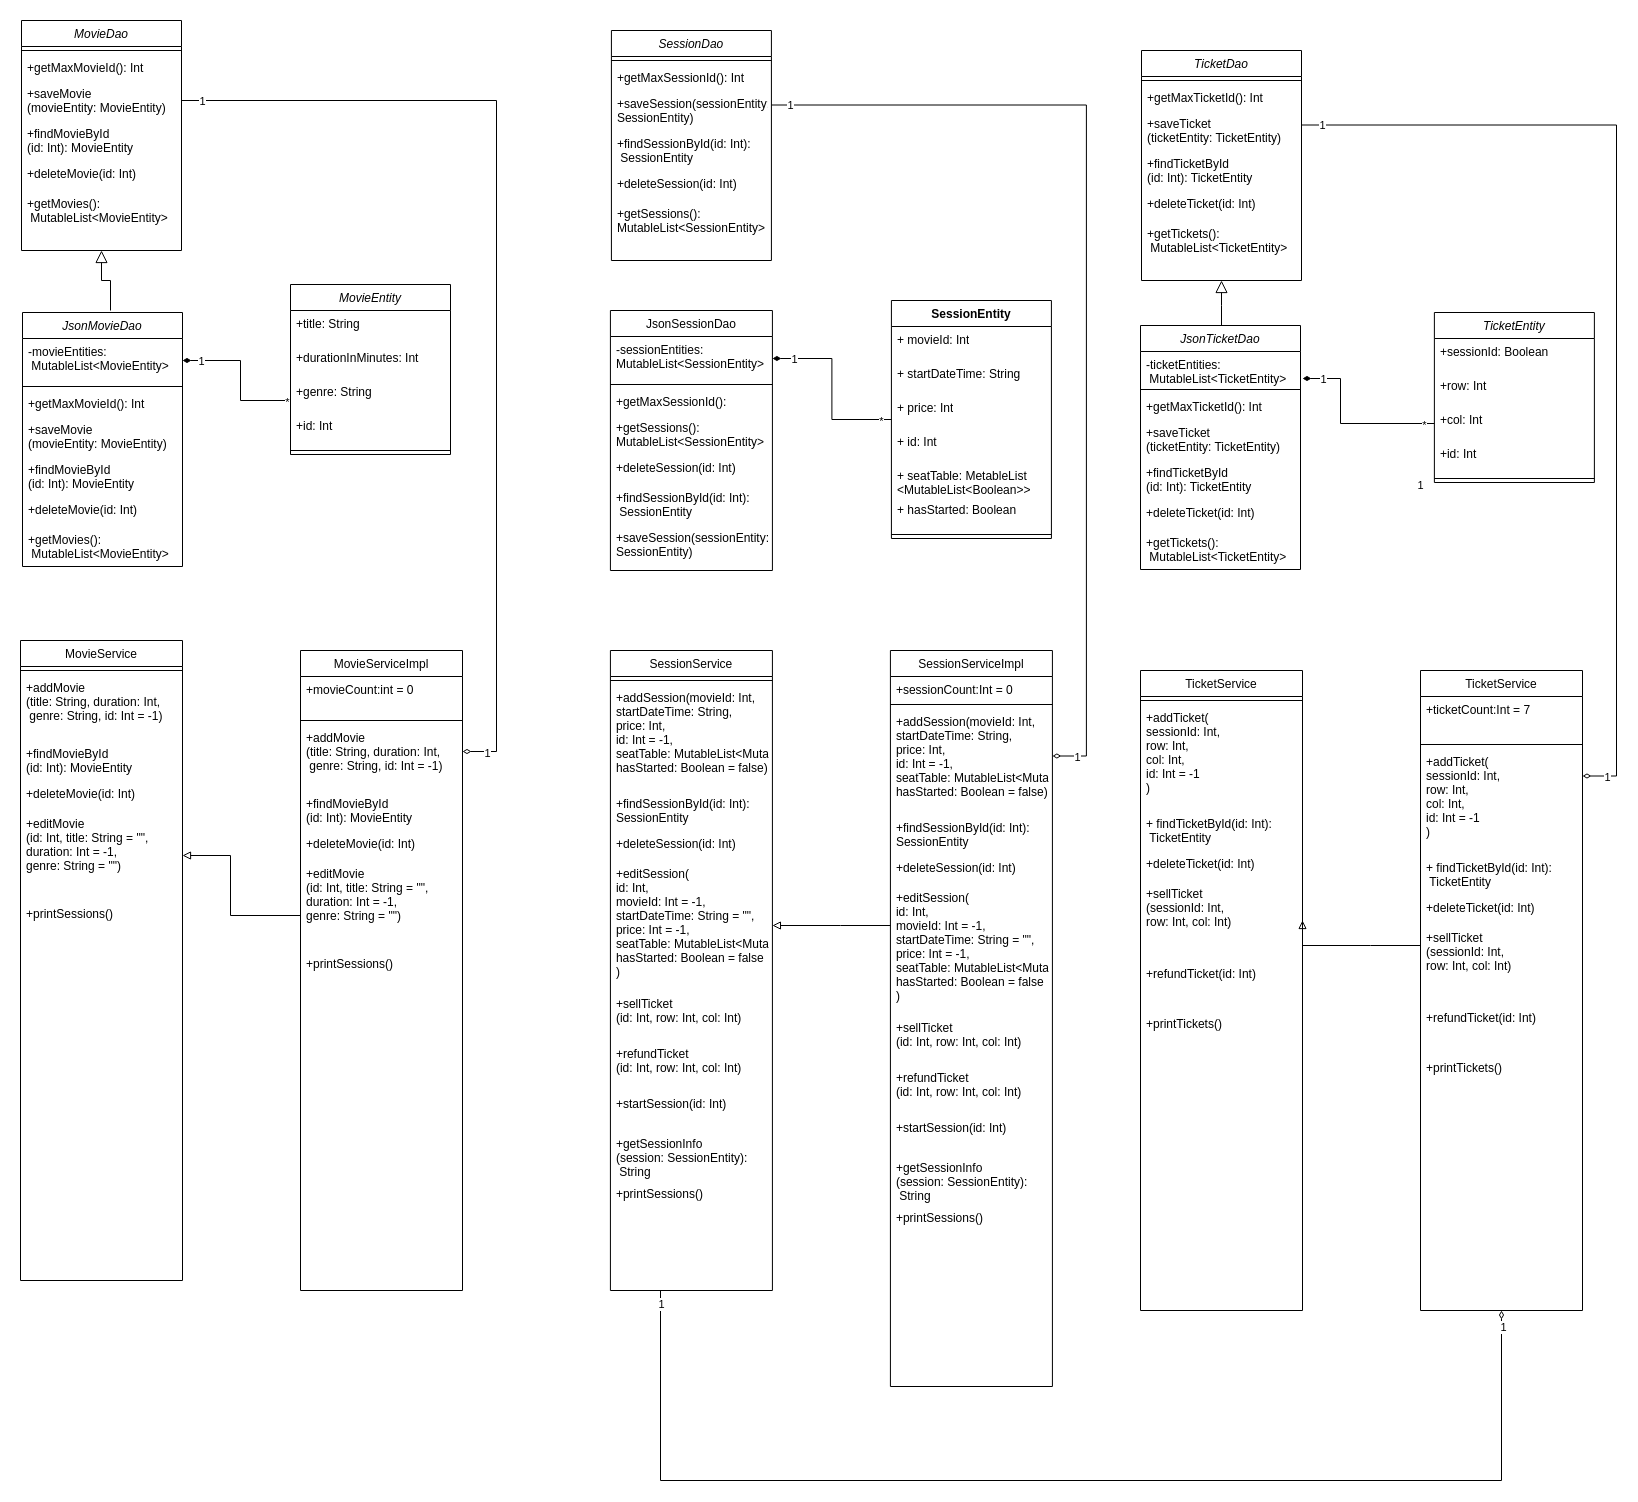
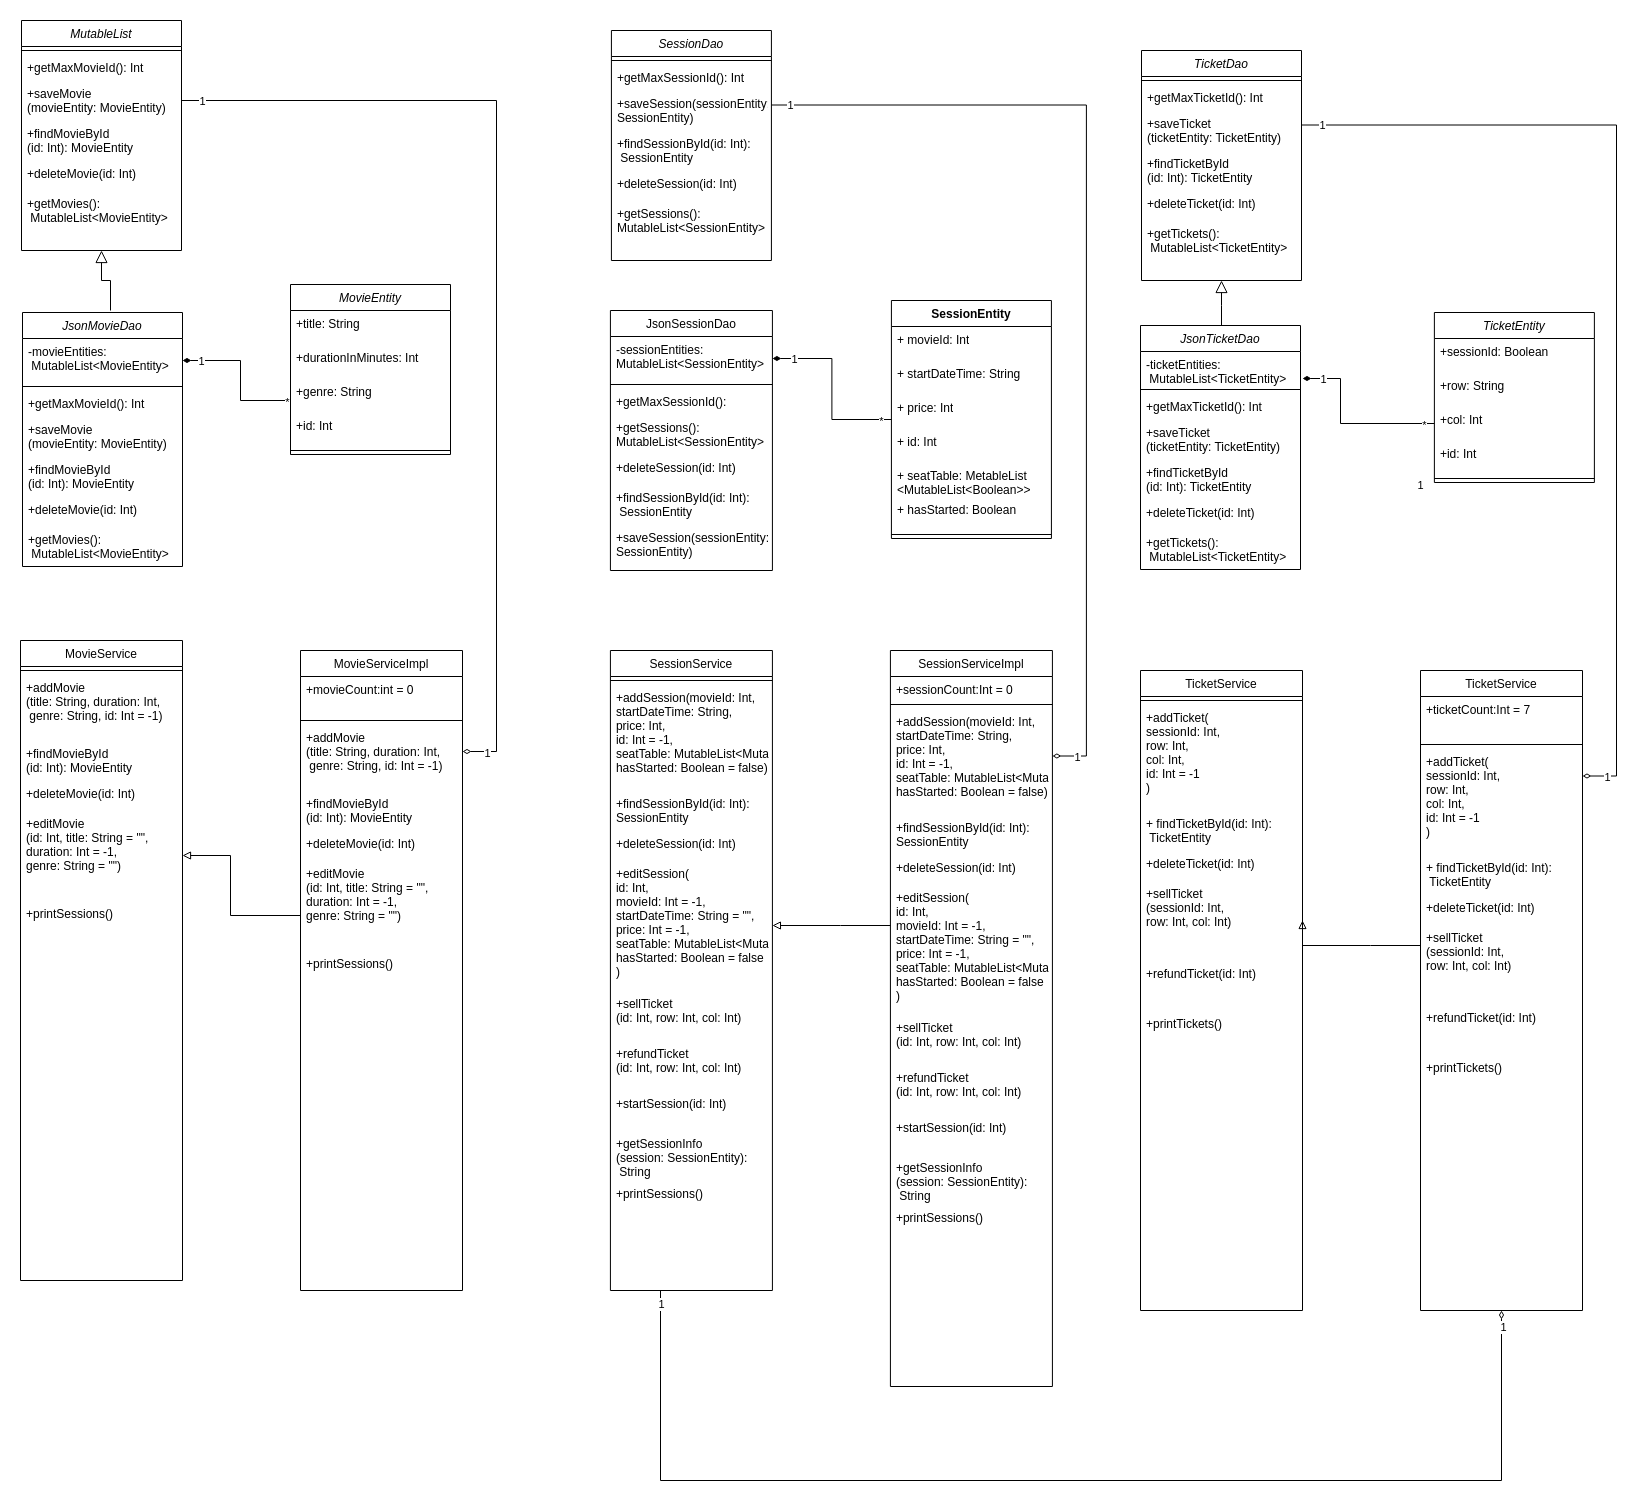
- <mxCell id="2" value="MovieDao" style="swimlane;fontStyle=2;align=center;verticalAlign=top;childLayout=stackLayout;horizontal=1;startSize=26;horizontalStack=0;resizeParent=1;resizeLast=0;collapsible=1;marginBottom=0;rounded=0;shadow=0;strokeWidth=1;" vertex="1" parent="1"><mxGeometry x="21" y="20" width="160" height="230" as="geometry"><mxRectangle x="230" y="140" width="160" height="26" as="alternateBounds" /></mxGeometry></mxCell>
+ <mxCell id="2" value="MutableList" style="swimlane;fontStyle=2;align=center;verticalAlign=top;childLayout=stackLayout;horizontal=1;startSize=26;horizontalStack=0;resizeParent=1;resizeLast=0;collapsible=1;marginBottom=0;rounded=0;shadow=0;strokeWidth=1;" vertex="1" parent="1"><mxGeometry x="21" y="20" width="160" height="230" as="geometry"><mxRectangle x="230" y="140" width="160" height="26" as="alternateBounds" /></mxGeometry></mxCell>
- <mxCell id="119" value="+row: Int" style="text;align=left;verticalAlign=top;spacingLeft=4;spacingRight=4;overflow=hidden;rotatable=0;points=[[0,0.5],[1,0.5]];portConstraint=eastwest;" vertex="1" parent="117"><mxGeometry y="60" width="160" height="34" as="geometry" /></mxCell>
+ <mxCell id="119" value="+row: String" style="text;align=left;verticalAlign=top;spacingLeft=4;spacingRight=4;overflow=hidden;rotatable=0;points=[[0,0.5],[1,0.5]];portConstraint=eastwest;" vertex="1" parent="117"><mxGeometry y="60" width="160" height="34" as="geometry" /></mxCell>
